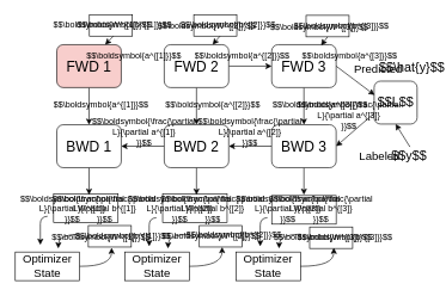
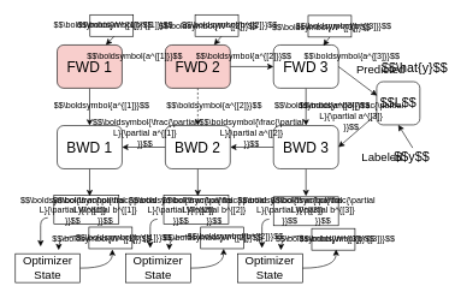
- <mxCell id="12" value="&lt;font&gt;&lt;span style=&quot;font-size: 20px;&quot;&gt;FWD 2&lt;/span&gt;&lt;/font&gt;" style="rounded=1;whiteSpace=wrap;html=1;fontFamily=Helvetica;" parent="1" vertex="1"><mxGeometry x="228" y="62" width="90" height="60" as="geometry" /></mxCell>
+ <mxCell id="12" value="&lt;font&gt;&lt;span style=&quot;font-size: 20px;&quot;&gt;FWD 2&lt;/span&gt;&lt;/font&gt;" style="rounded=1;whiteSpace=wrap;html=1;fontFamily=Helvetica;fillColor=#f8cecc;" parent="1" vertex="1"><mxGeometry x="228" y="62" width="90" height="60" as="geometry" /></mxCell>
- <mxCell id="11" style="edgeStyle=orthogonalEdgeStyle;rounded=0;orthogonalLoop=1;jettySize=auto;html=1;exitX=0.5;exitY=1;exitDx=0;exitDy=0;" parent="1" source="12" target="20" edge="1"><mxGeometry relative="1" as="geometry" /></mxCell>
+ <mxCell id="11" style="edgeStyle=orthogonalEdgeStyle;rounded=0;orthogonalLoop=1;jettySize=auto;html=1;exitX=0.5;exitY=1;exitDx=0;exitDy=0;dashed=1;" parent="1" source="12" target="20" edge="1"><mxGeometry relative="1" as="geometry" /></mxCell>
